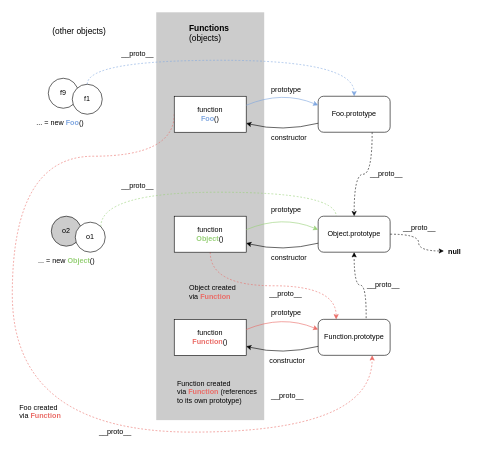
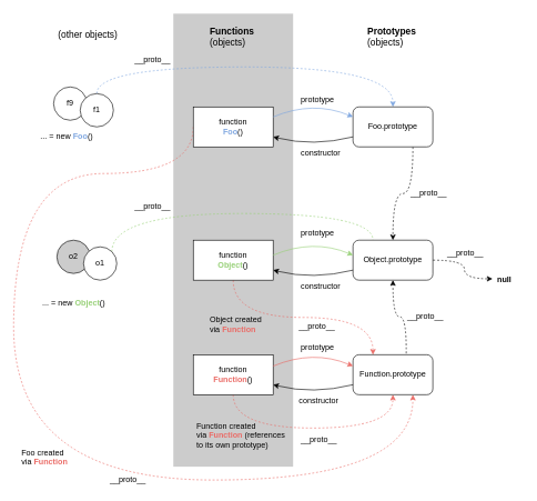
+ <mxCell id="44" value="&lt;font style=&quot;font-size: 14px&quot;&gt;&lt;b&gt;Prototypes&lt;/b&gt;&lt;br&gt;(objects)&lt;/font&gt;" style="text;html=1;resizable=0;points=[];autosize=1;align=left;verticalAlign=top;spacingTop=-4;" vertex="1" parent="1"><mxGeometry x="550" y="35" width="90" height="30" as="geometry" /></mxCell>
- <mxCell id="36" value="... = new &lt;b&gt;&lt;font color=&quot;#97d077&quot;&gt;Object&lt;/font&gt;&lt;/b&gt;()" style="text;html=1;strokeColor=none;fillColor=none;align=center;verticalAlign=middle;whiteSpace=wrap;rounded=0;" vertex="1" parent="1"><mxGeometry x="57.5" y="420" width="105" height="30" as="geometry" /></mxCell>
+ <mxCell id="36" value="... = new &lt;b&gt;&lt;font color=&quot;#97d077&quot;&gt;Object&lt;/font&gt;&lt;/b&gt;()" style="text;html=1;strokeColor=none;fillColor=none;align=center;verticalAlign=middle;whiteSpace=wrap;rounded=0;" vertex="1" parent="1"><mxGeometry x="57.5" y="440" width="105" height="30" as="geometry" /></mxCell>
+ <mxCell id="29" style="edgeStyle=orthogonalEdgeStyle;curved=1;orthogonalLoop=1;jettySize=auto;html=1;exitX=0.5;exitY=1;exitDx=0;exitDy=0;entryX=0.5;entryY=1;entryDx=0;entryDy=0;dashed=1;strokeColor=#EA6B66;" edge="1" parent="1" source="30" target="32"><mxGeometry relative="1" as="geometry"><Array as="points"><mxPoint x="350" y="642" /><mxPoint x="590" y="642" /></Array></mxGeometry></mxCell>
